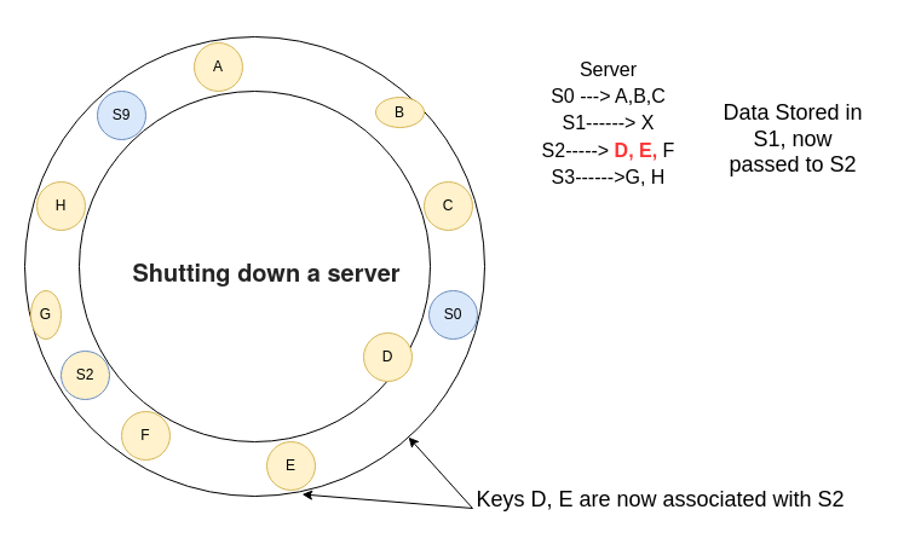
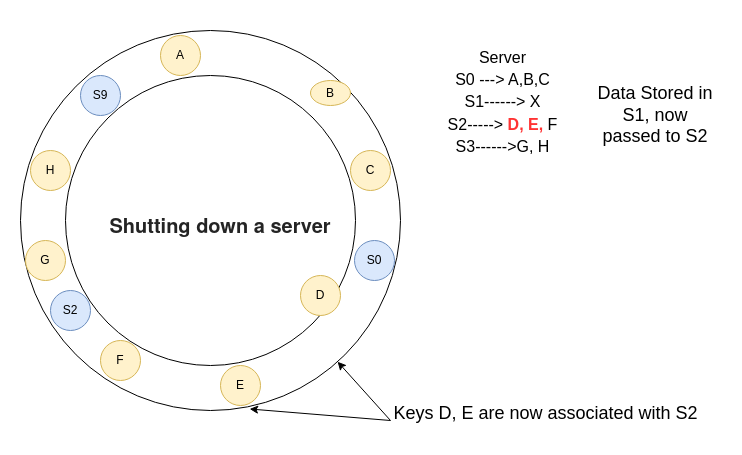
- <mxCell id="7" value="G" style="ellipse;whiteSpace=wrap;html=1;aspect=fixed;fillColor=#fff2cc;strokeColor=#d6b656;" vertex="1" parent="1"><mxGeometry x="25" y="240" width="25" height="40" as="geometry" /></mxCell>
+ <mxCell id="7" value="G" style="ellipse;whiteSpace=wrap;html=1;aspect=fixed;fillColor=#fff2cc;strokeColor=#d6b656;" vertex="1" parent="1"><mxGeometry x="25" y="240" width="40" height="40" as="geometry" /></mxCell>
- <mxCell id="8" value="S2" style="ellipse;whiteSpace=wrap;html=1;aspect=fixed;fillColor=#fff2cc;strokeColor=#6c8ebf;" vertex="1" parent="1"><mxGeometry x="50" y="290" width="40" height="40" as="geometry" /></mxCell>
+ <mxCell id="8" value="S2" style="ellipse;whiteSpace=wrap;html=1;aspect=fixed;fillColor=#dae8fc;strokeColor=#6c8ebf;" vertex="1" parent="1"><mxGeometry x="50" y="290" width="40" height="40" as="geometry" /></mxCell>
